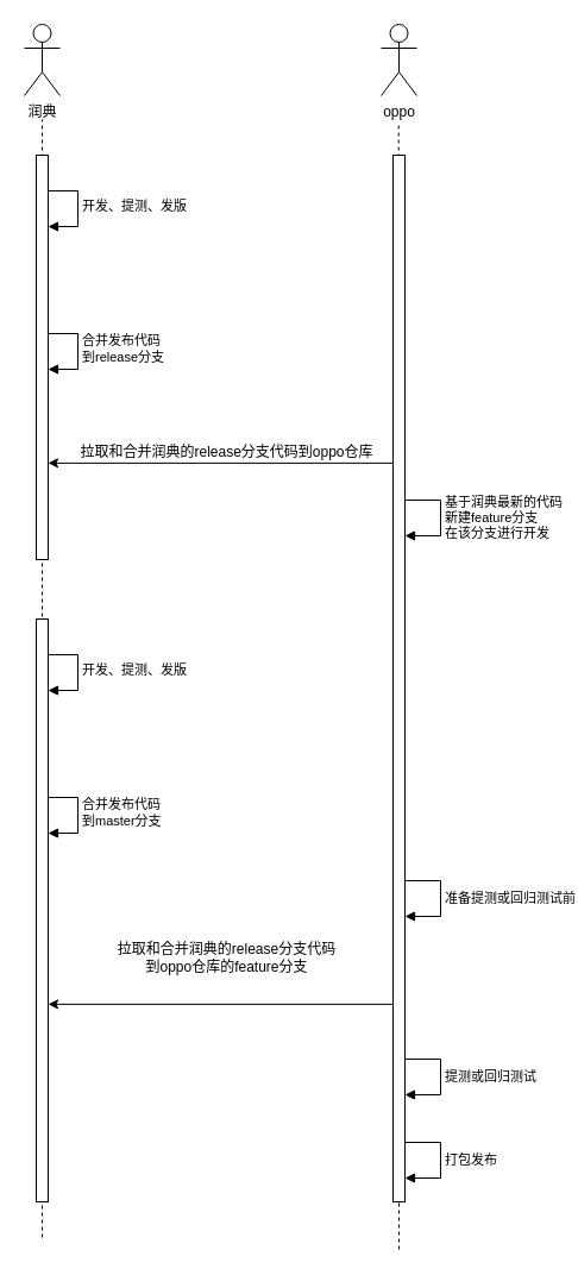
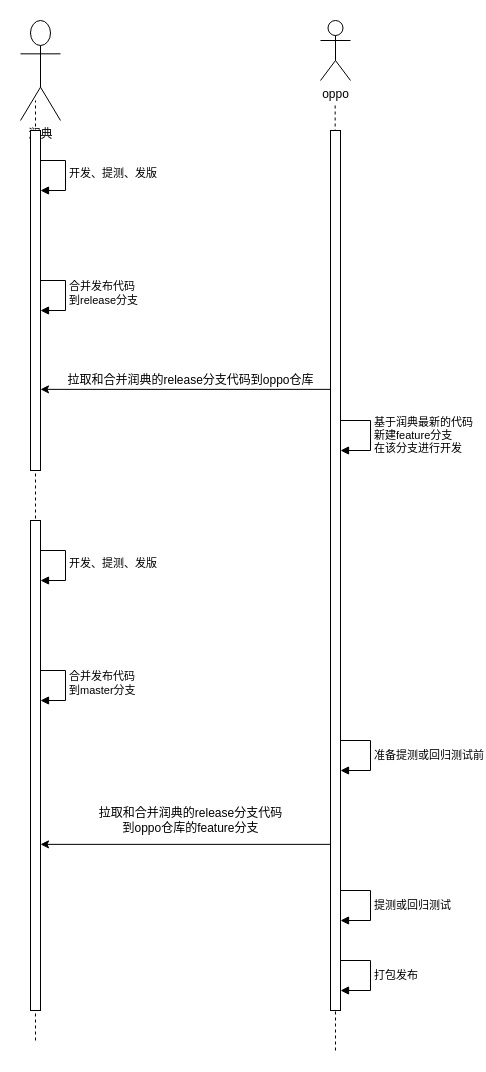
- <mxCell id="3" value="润典" style="shape=umlActor;verticalLabelPosition=bottom;verticalAlign=top;html=1;" vertex="1" parent="1"><mxGeometry x="20" y="20" width="30" height="60" as="geometry" /></mxCell>
+ <mxCell id="3" value="润典" style="shape=umlActor;verticalLabelPosition=bottom;verticalAlign=top;html=1;" vertex="1" parent="1"><mxGeometry x="20" y="20" width="40" height="100" as="geometry" /></mxCell>
- <mxCell id="22" value="拉取和合并润典的release分支代码&lt;div&gt;到oppo仓库的feature分支&lt;/div&gt;" style="text;html=1;align=center;verticalAlign=middle;resizable=0;points=[];autosize=1;strokeColor=none;fillColor=none;" vertex="1" parent="1"><mxGeometry x="85" y="785" width="210" height="40" as="geometry" /></mxCell>
+ <mxCell id="22" value="拉取和合并润典的release分支代码&lt;div&gt;到oppo仓库的feature分支&lt;/div&gt;" style="text;html=1;align=center;verticalAlign=middle;resizable=0;points=[];autosize=1;strokeColor=none;fillColor=none;" vertex="1" parent="1"><mxGeometry x="85" y="800" width="210" height="40" as="geometry" /></mxCell>
